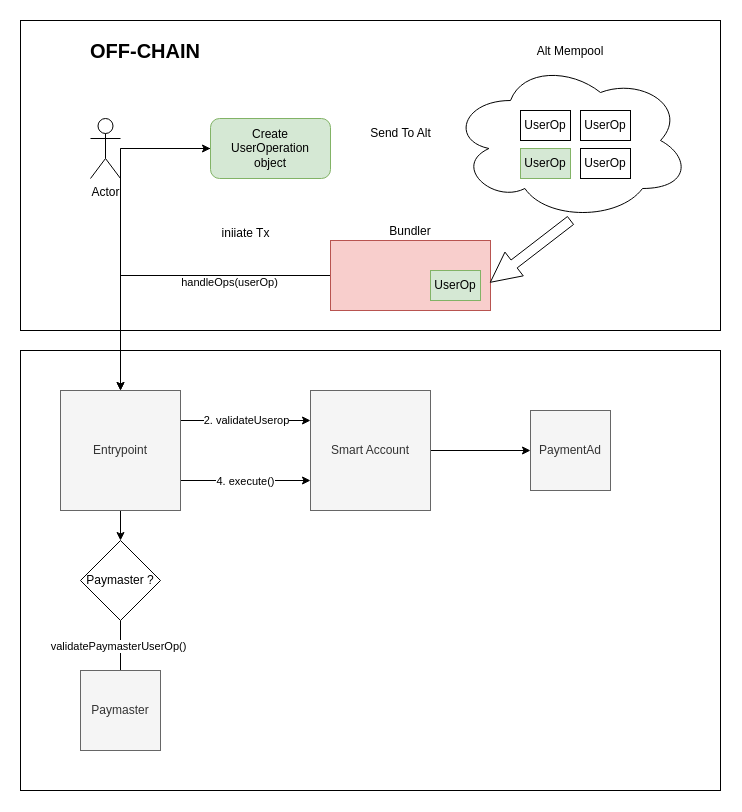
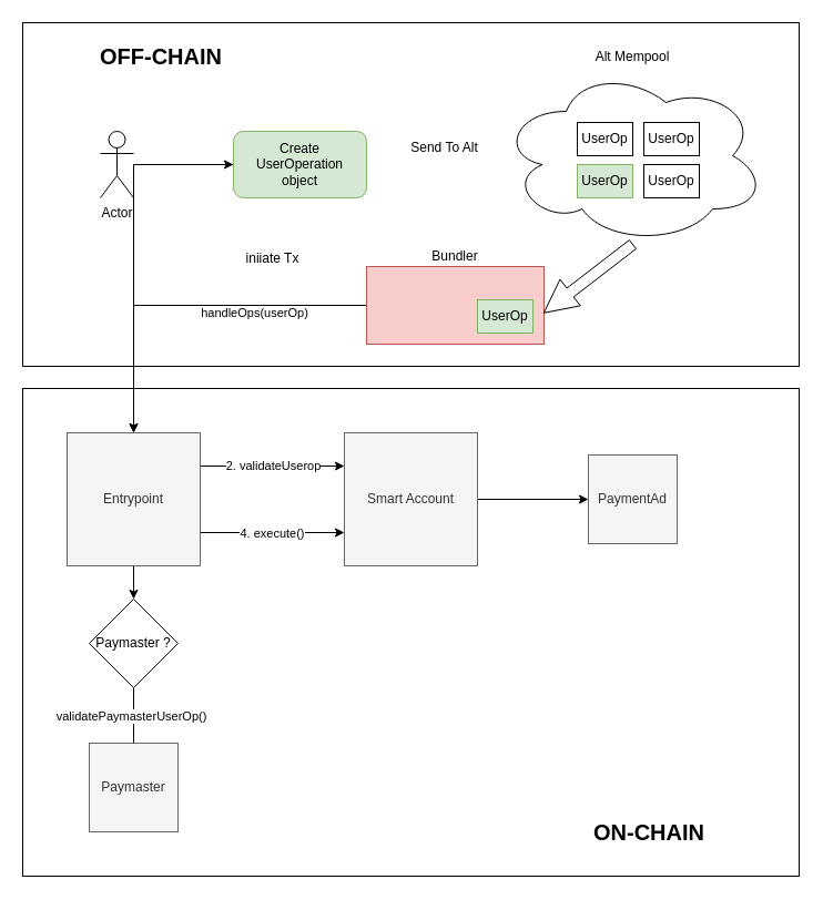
+ <mxCell id="34" value="ON-CHAIN" style="text;html=1;strokeColor=none;fillColor=none;align=center;verticalAlign=middle;whiteSpace=wrap;rounded=0;fontStyle=1;fontSize=20;" vertex="1" parent="1"><mxGeometry x="470" y="730" width="230" height="40" as="geometry" /></mxCell>
